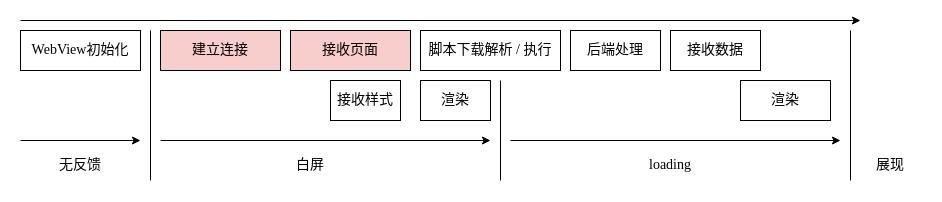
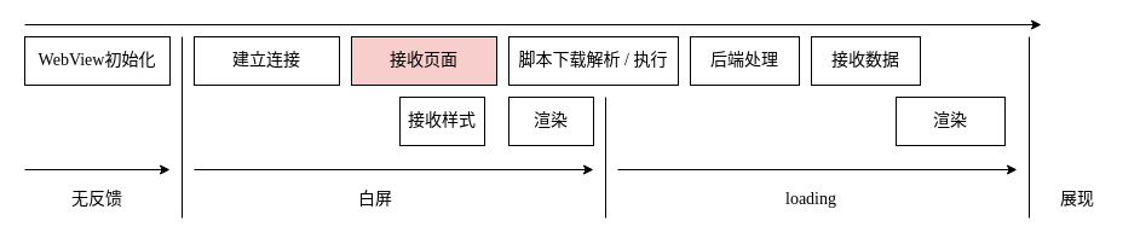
- <mxCell id="4" value="建立连接" style="rounded=0;whiteSpace=wrap;html=1;fontSize=14;fontFamily=Times New Roman;fillColor=#f8cecc;" parent="1" vertex="1"><mxGeometry x="160" y="30" width="120" height="40" as="geometry" /></mxCell>
+ <mxCell id="4" value="建立连接" style="rounded=0;whiteSpace=wrap;html=1;fontSize=14;fontFamily=Times New Roman;" parent="1" vertex="1"><mxGeometry x="160" y="30" width="120" height="40" as="geometry" /></mxCell>
